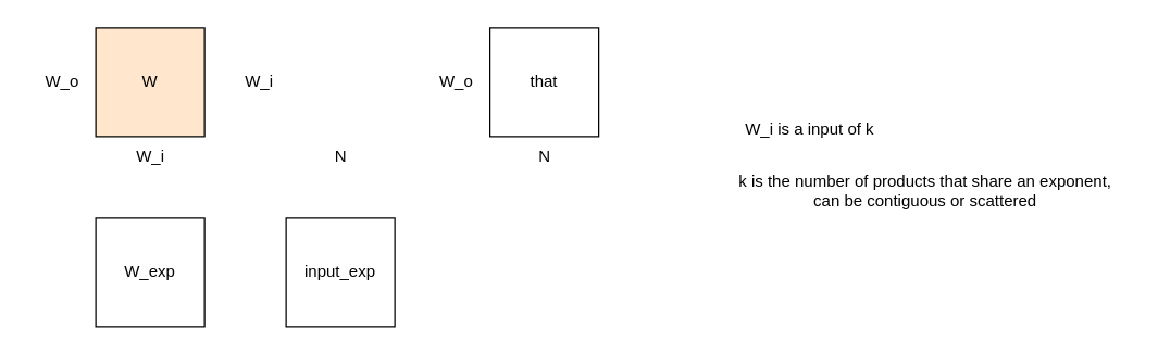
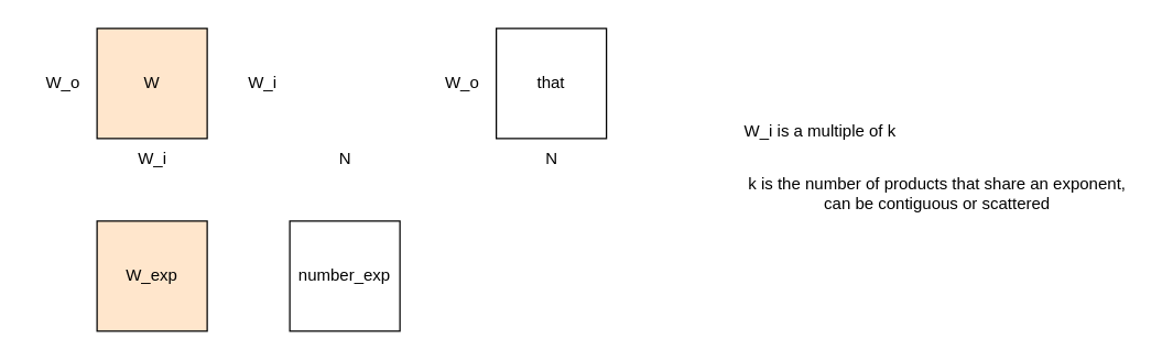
- <mxCell id="10" value="W_i is a input of k" style="text;html=1;align=center;verticalAlign=middle;resizable=0;points=[];autosize=1;strokeColor=none;fillColor=none;" parent="1" vertex="1"><mxGeometry x="530" y="80" width="130" height="30" as="geometry" /></mxCell>
+ <mxCell id="10" value="W_i is a multiple of k" style="text;html=1;align=center;verticalAlign=middle;resizable=0;points=[];autosize=1;strokeColor=none;fillColor=none;" parent="1" vertex="1"><mxGeometry x="530" y="80" width="130" height="30" as="geometry" /></mxCell>
- <mxCell id="12" value="W_exp" style="whiteSpace=wrap;html=1;aspect=fixed;" vertex="1" parent="1"><mxGeometry x="70" y="160" width="80" height="80" as="geometry" /></mxCell>
+ <mxCell id="12" value="W_exp" style="whiteSpace=wrap;html=1;aspect=fixed;fillColor=#ffe6cc;" vertex="1" parent="1"><mxGeometry x="70" y="160" width="80" height="80" as="geometry" /></mxCell>
- <mxCell id="13" value="input_exp" style="whiteSpace=wrap;html=1;aspect=fixed;" vertex="1" parent="1"><mxGeometry x="210" y="160" width="80" height="80" as="geometry" /></mxCell>
+ <mxCell id="13" value="number_exp" style="whiteSpace=wrap;html=1;aspect=fixed;" vertex="1" parent="1"><mxGeometry x="210" y="160" width="80" height="80" as="geometry" /></mxCell>
